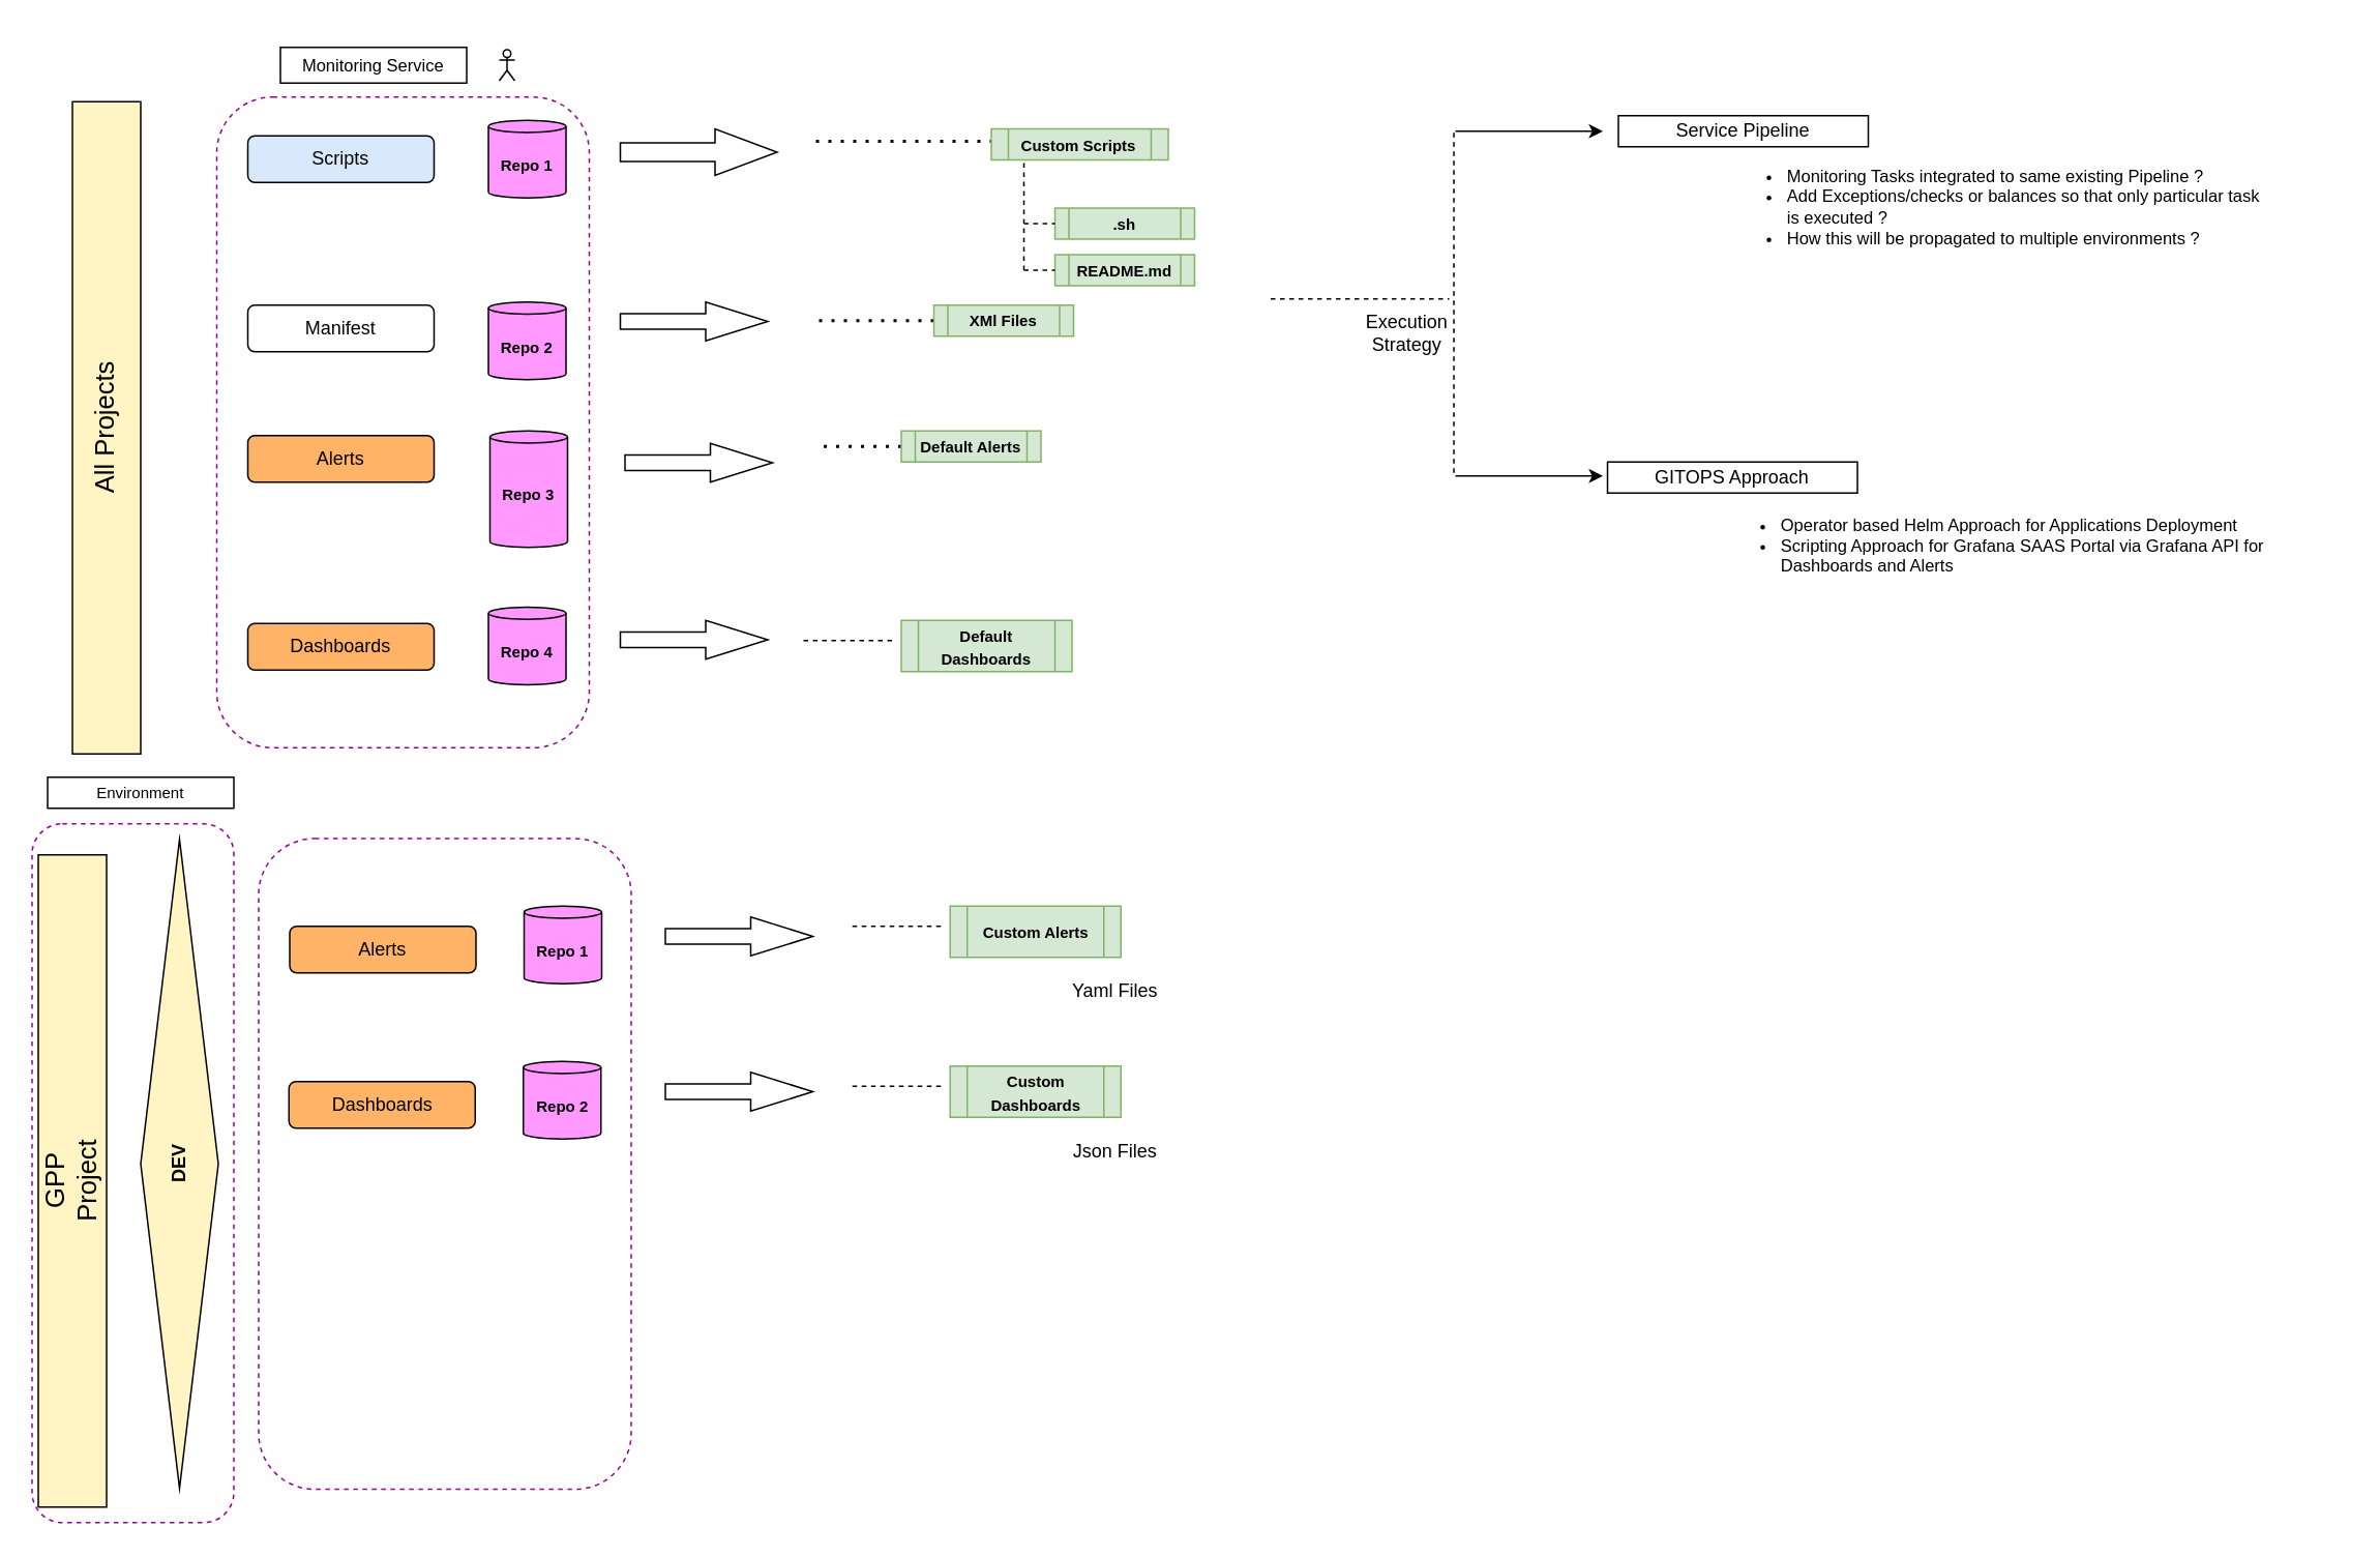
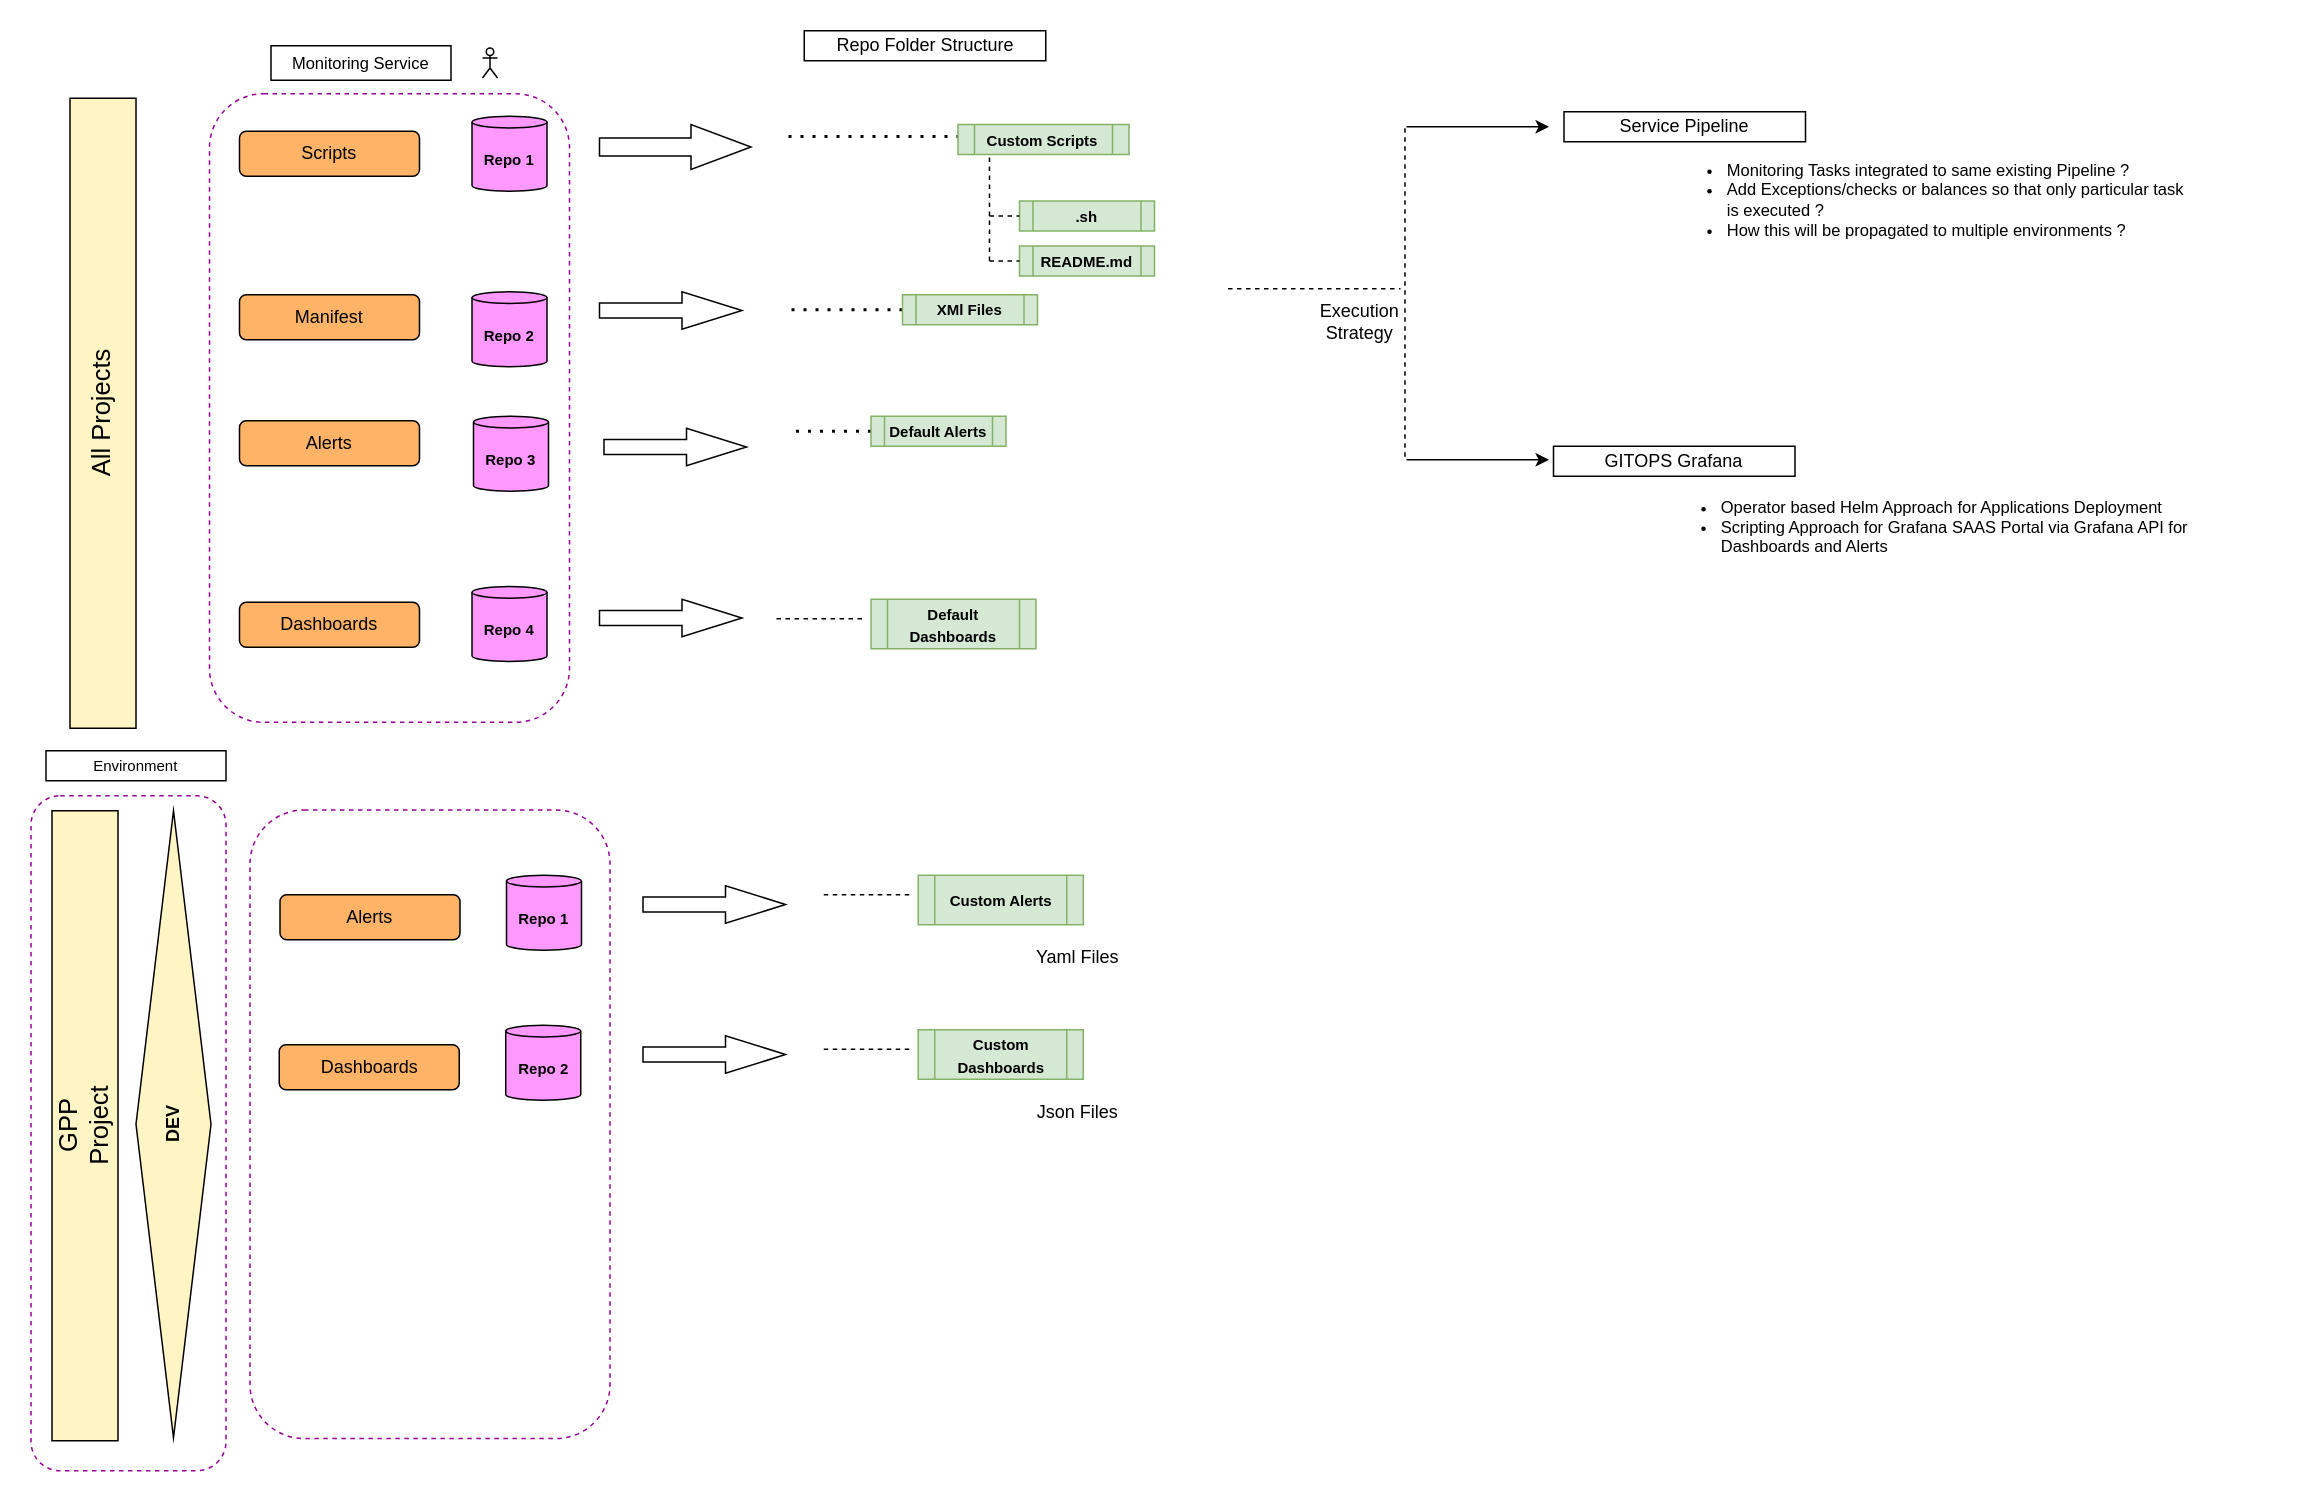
+ <mxCell id="8" value="Repo Folder Structure" style="text;html=1;fillColor=none;align=center;verticalAlign=middle;whiteSpace=wrap;rounded=0;fontSize=12;strokeColor=#000000;" parent="1" vertex="1"><mxGeometry x="535.5" y="20" width="161" height="20" as="geometry" /></mxCell>
- <mxCell id="6" value="Scripts" style="rounded=1;whiteSpace=wrap;html=1;fontSize=12;fillColor=#dae8fc;" parent="1" vertex="1"><mxGeometry x="159" y="87" width="120" height="30" as="geometry" /></mxCell>
+ <mxCell id="6" value="Scripts" style="rounded=1;whiteSpace=wrap;html=1;fontSize=12;fillColor=#FFB366;" parent="1" vertex="1"><mxGeometry x="159" y="87" width="120" height="30" as="geometry" /></mxCell>
- <mxCell id="36" value="Manifest" style="rounded=1;whiteSpace=wrap;html=1;fontSize=12;fillColor=#ffffff;" vertex="1" parent="1"><mxGeometry x="159" y="196" width="120" height="30" as="geometry" /></mxCell>
+ <mxCell id="36" value="Manifest" style="rounded=1;whiteSpace=wrap;html=1;fontSize=12;fillColor=#FFB366;" vertex="1" parent="1"><mxGeometry x="159" y="196" width="120" height="30" as="geometry" /></mxCell>
- <mxCell id="33" value="GITOPS Approach" style="text;html=1;fillColor=none;align=center;verticalAlign=middle;whiteSpace=wrap;rounded=0;fontSize=12;strokeColor=#000000;" parent="1" vertex="1"><mxGeometry x="1035" y="297" width="161" height="20" as="geometry" /></mxCell>
+ <mxCell id="33" value="GITOPS Grafana" style="text;html=1;fillColor=none;align=center;verticalAlign=middle;whiteSpace=wrap;rounded=0;fontSize=12;strokeColor=#000000;" parent="1" vertex="1"><mxGeometry x="1035" y="297" width="161" height="20" as="geometry" /></mxCell>
- <mxCell id="38" value="&lt;b&gt;&lt;font style=&quot;font-size: 10px&quot;&gt;Repo 3&lt;/font&gt;&lt;/b&gt;" style="shape=cylinder3;whiteSpace=wrap;html=1;boundedLbl=1;backgroundOutline=1;size=3.896;fontSize=12;fillColor=#FF99FF;" vertex="1" parent="1"><mxGeometry x="315" y="277" width="50" height="75" as="geometry" /></mxCell>
+ <mxCell id="38" value="&lt;b&gt;&lt;font style=&quot;font-size: 10px&quot;&gt;Repo 3&lt;/font&gt;&lt;/b&gt;" style="shape=cylinder3;whiteSpace=wrap;html=1;boundedLbl=1;backgroundOutline=1;size=3.896;fontSize=12;fillColor=#FF99FF;" vertex="1" parent="1"><mxGeometry x="315" y="277" width="50" height="50" as="geometry" /></mxCell>
- <mxCell id="4" value="GPP &lt;br&gt;Project" style="rounded=0;whiteSpace=wrap;html=1;verticalAlign=middle;horizontal=0;fontSize=17;fillColor=#FFF4C3;" parent="1" vertex="1"><mxGeometry x="24" y="550" width="44" height="420" as="geometry" /></mxCell>
+ <mxCell id="4" value="GPP &lt;br&gt;Project" style="rounded=0;whiteSpace=wrap;html=1;verticalAlign=middle;horizontal=0;fontSize=17;fillColor=#FFF4C3;" parent="1" vertex="1"><mxGeometry x="34" y="540" width="44" height="420" as="geometry" /></mxCell>
